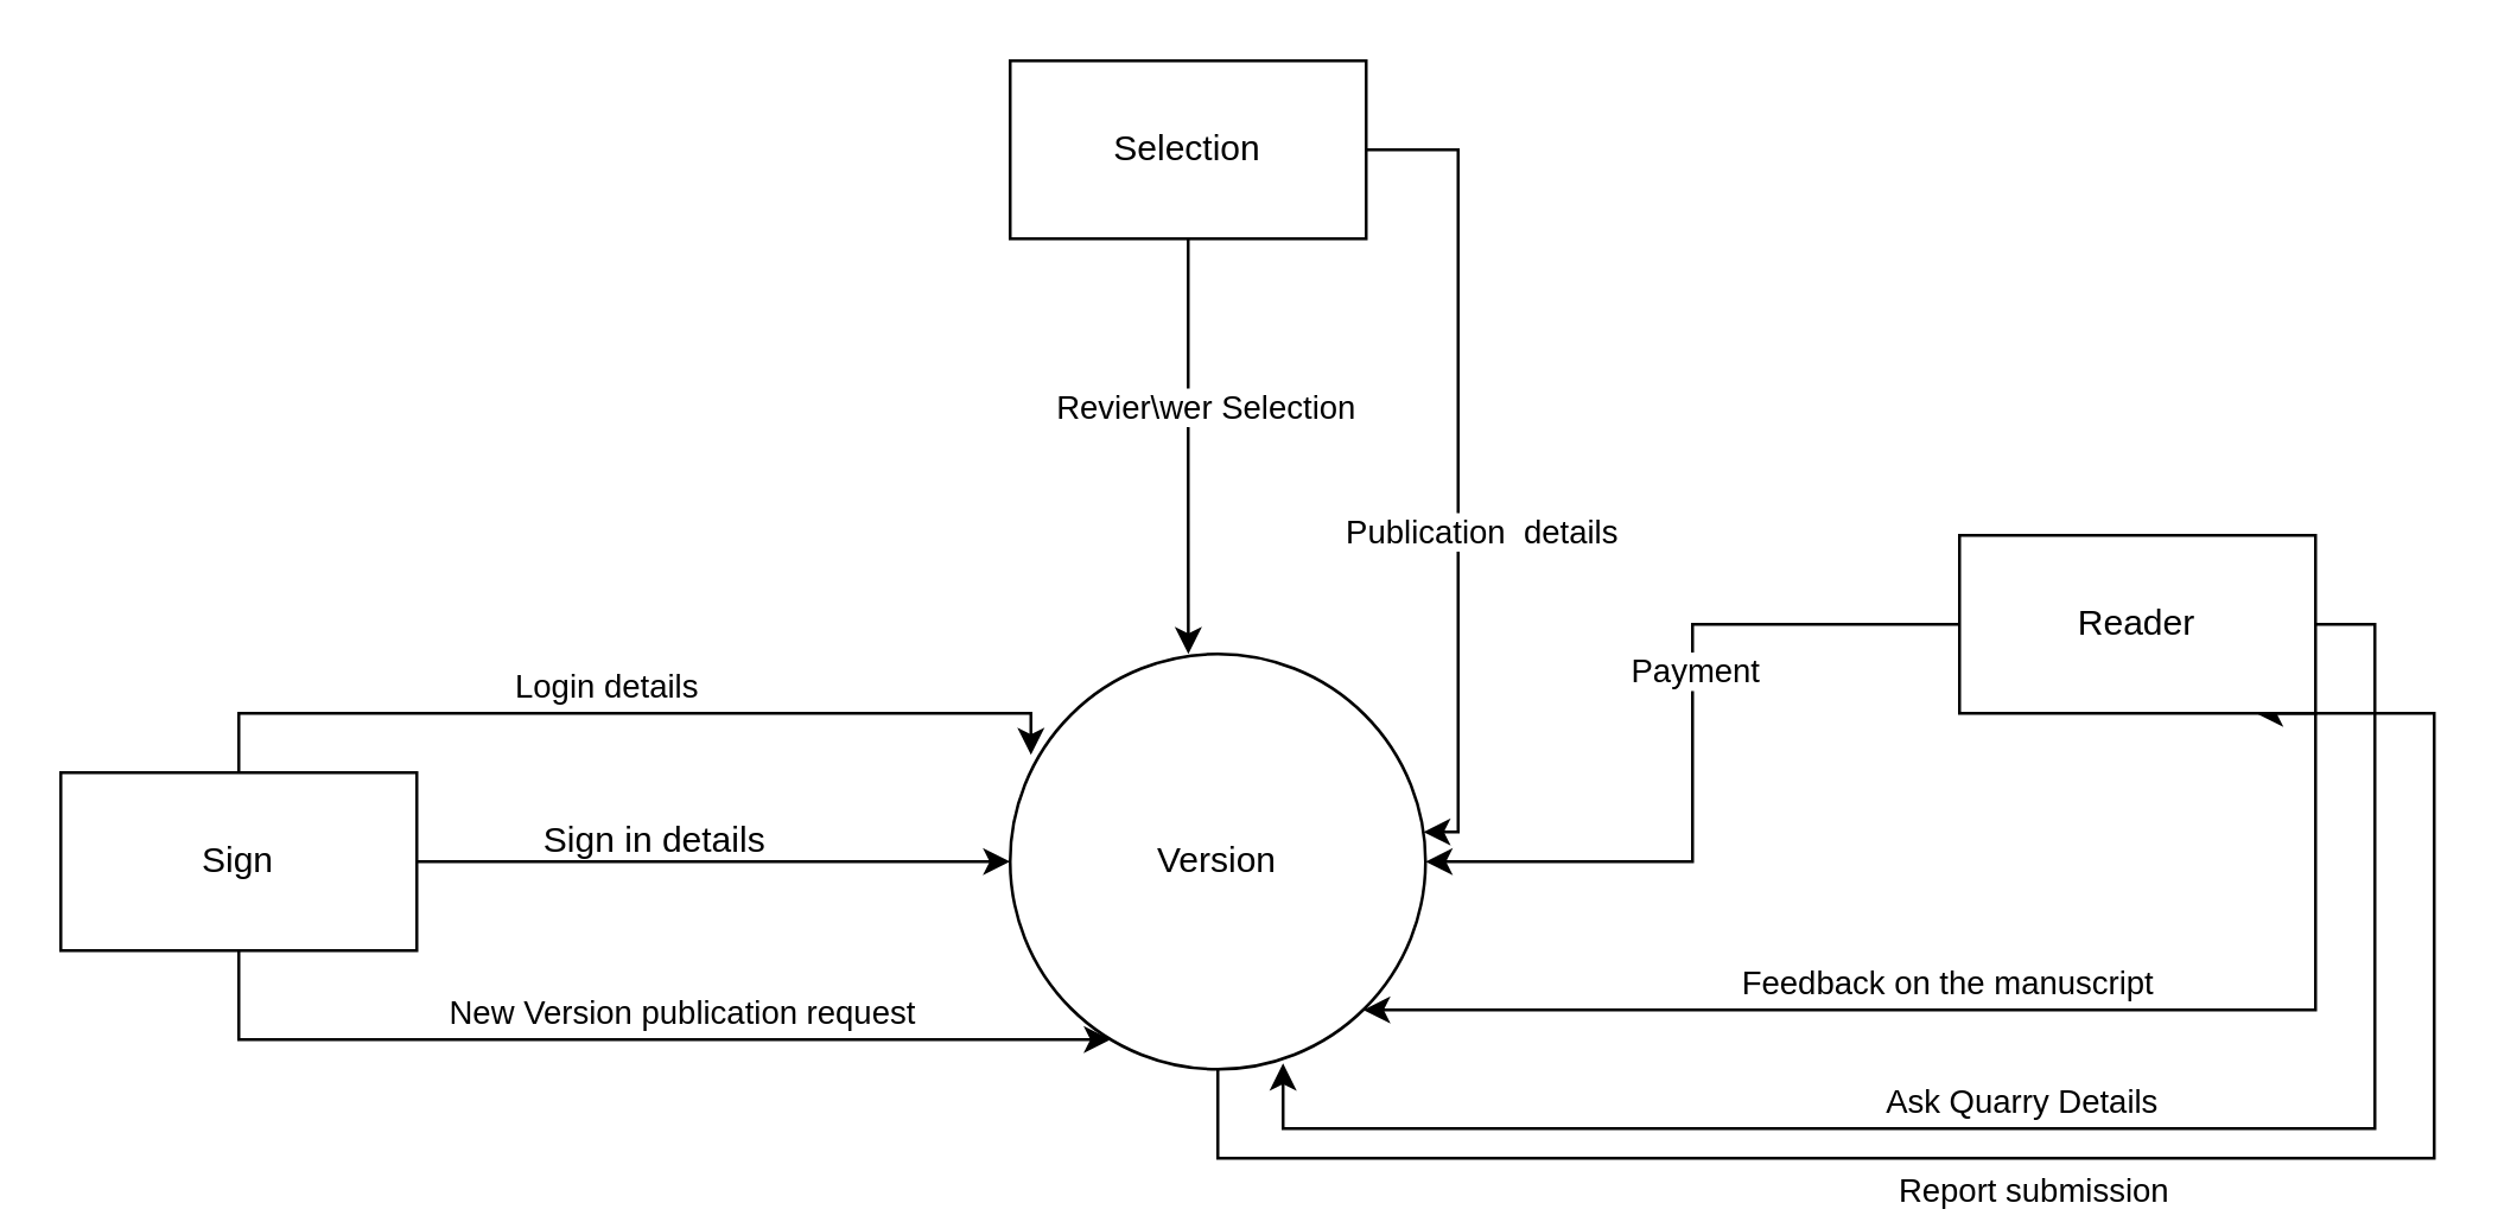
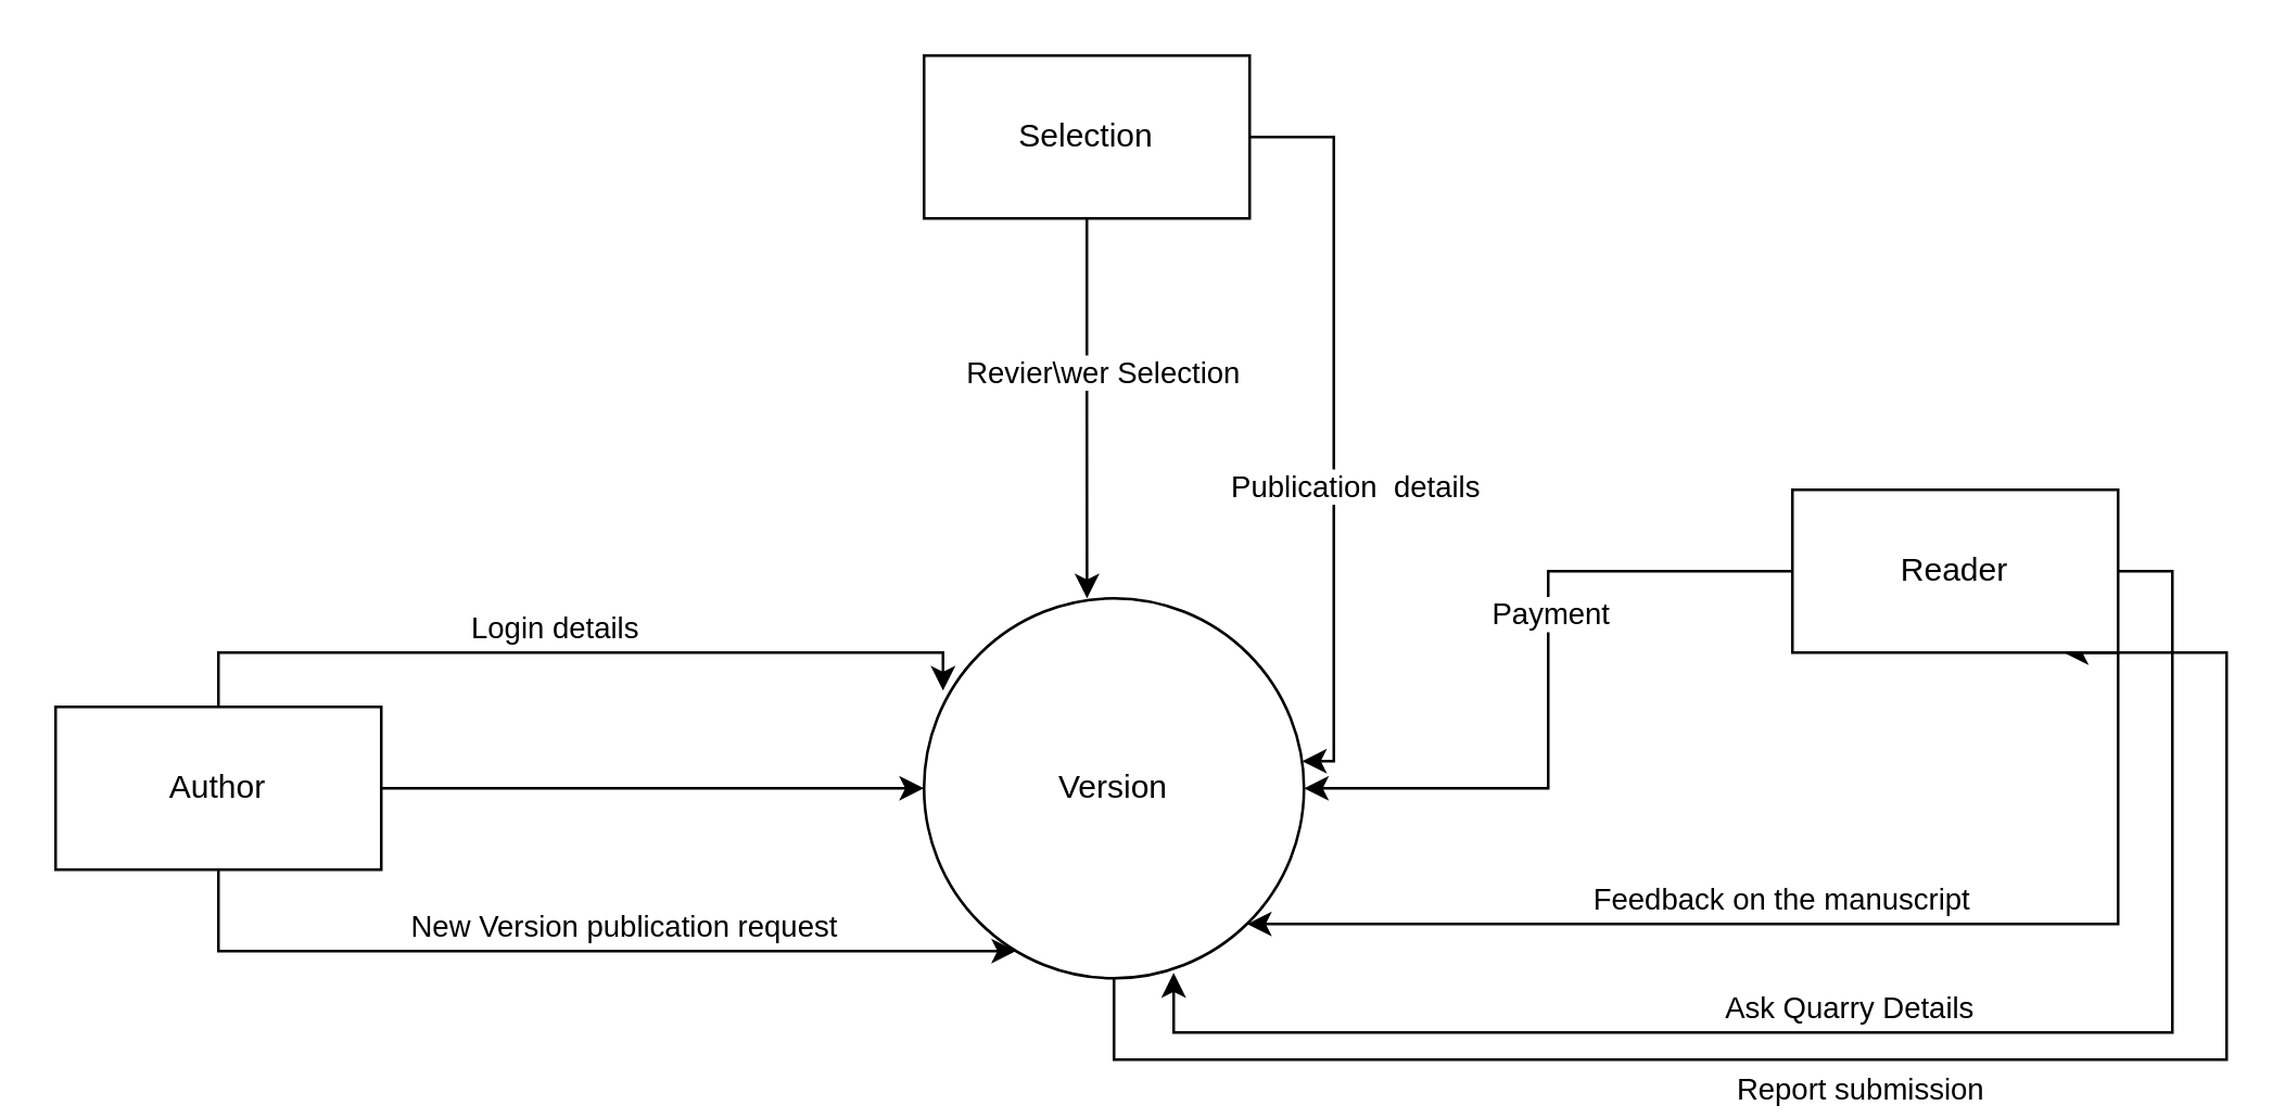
- <mxCell id="11" value="Sign in details" style="text;html=1;align=center;verticalAlign=middle;resizable=0;points=[];autosize=1;strokeColor=none;fillColor=none;" vertex="1" parent="1"><mxGeometry x="170" y="268" width="100" height="30" as="geometry" /></mxCell>
- <mxCell id="10" value="Sign" style="rounded=0;whiteSpace=wrap;html=1;" vertex="1" parent="1"><mxGeometry x="20" y="260" width="120" height="60" as="geometry" /></mxCell>
+ <mxCell id="10" value="Author" style="rounded=0;whiteSpace=wrap;html=1;" vertex="1" parent="1"><mxGeometry x="20" y="260" width="120" height="60" as="geometry" /></mxCell>
